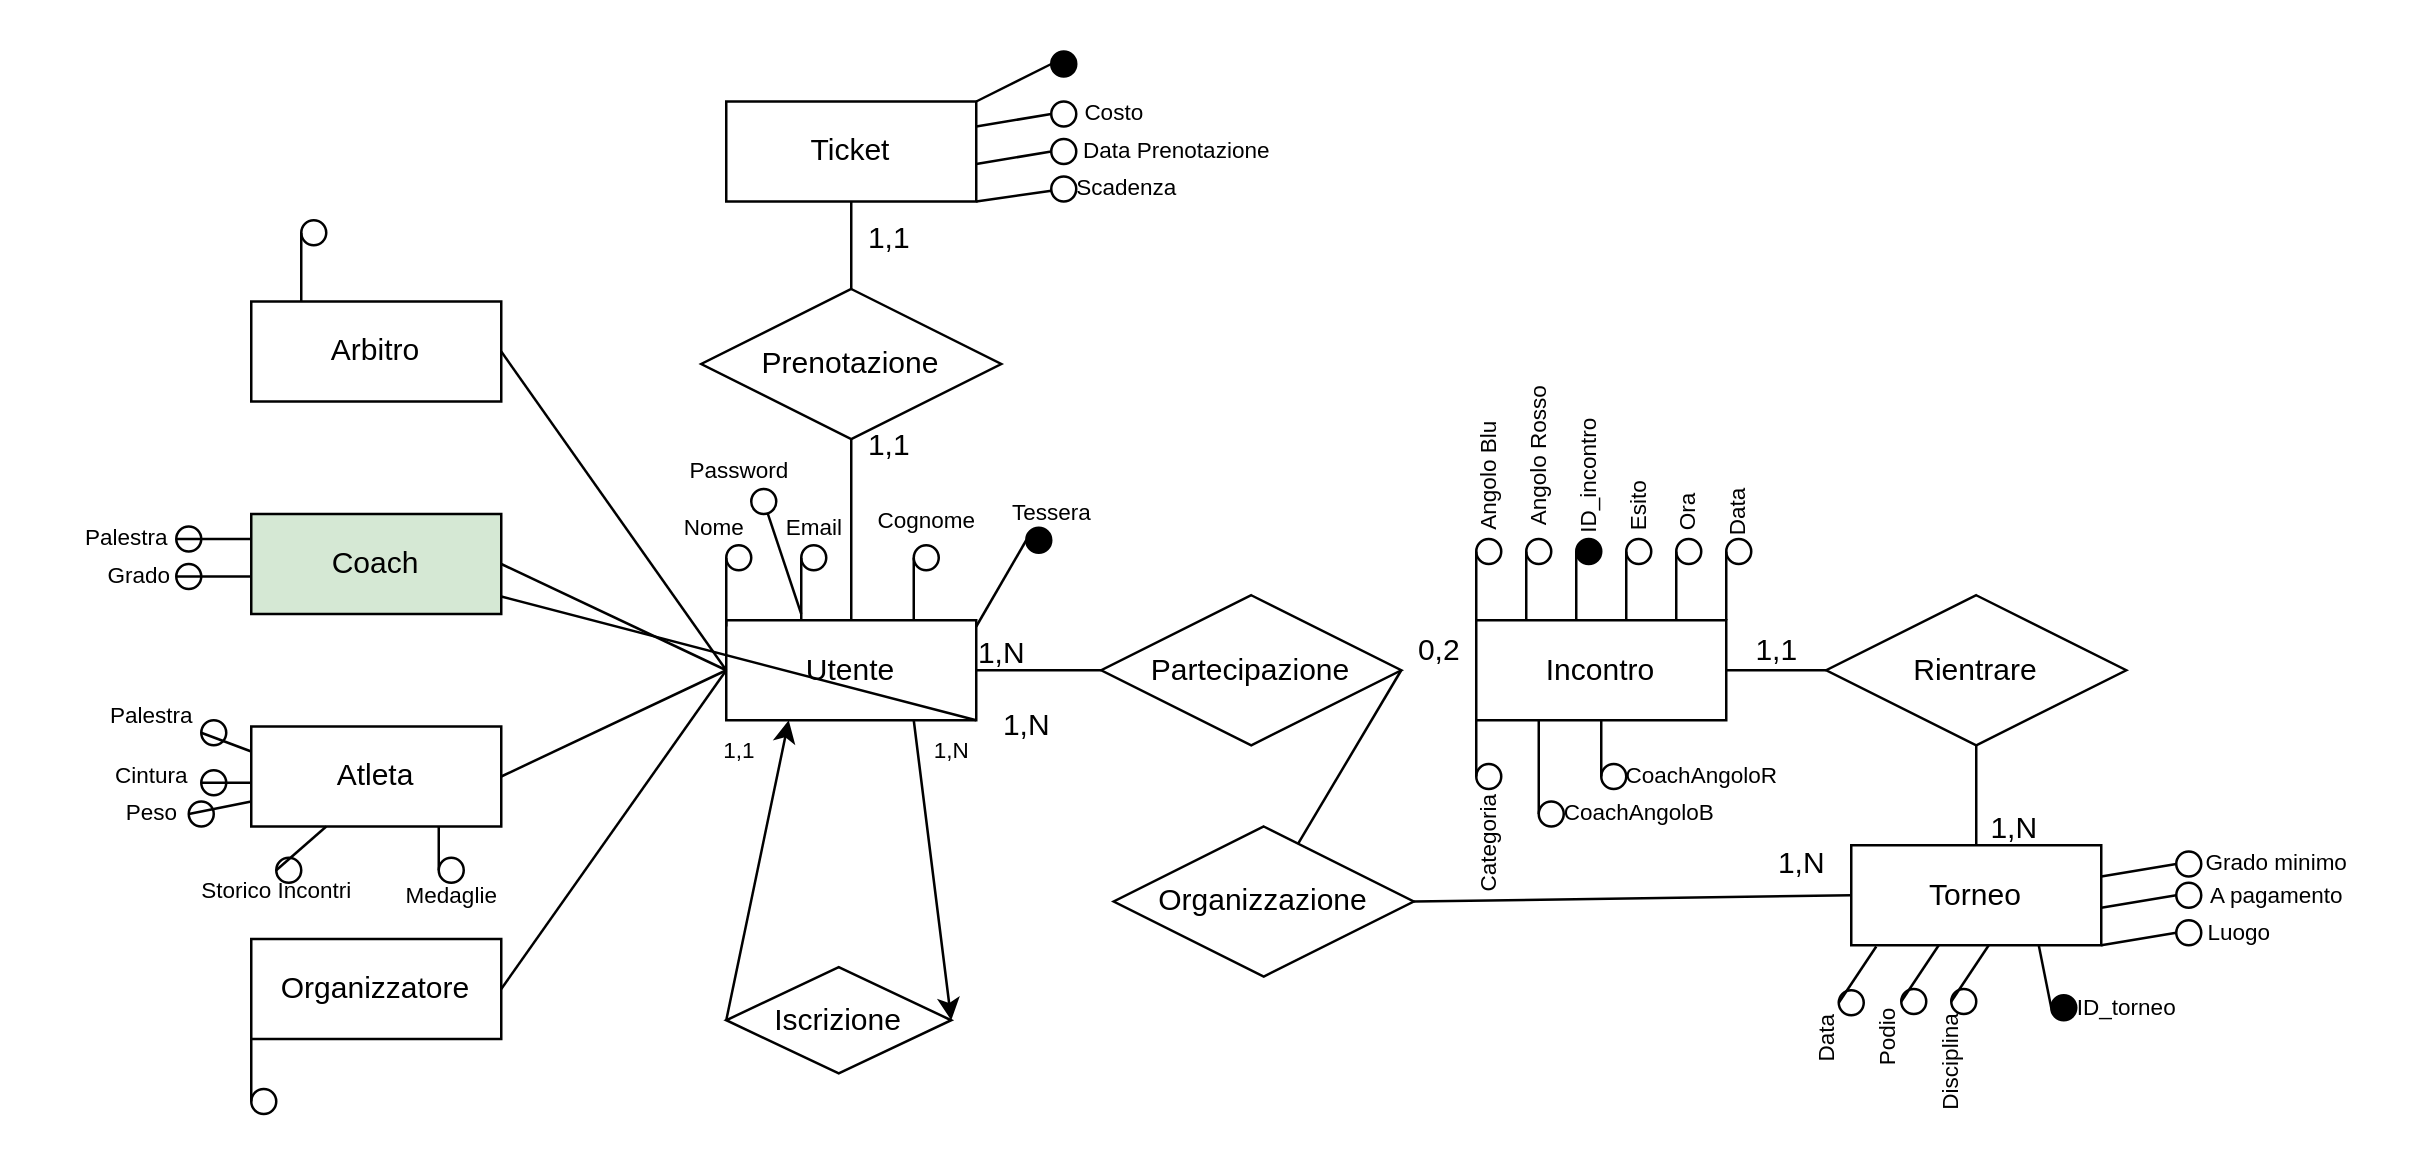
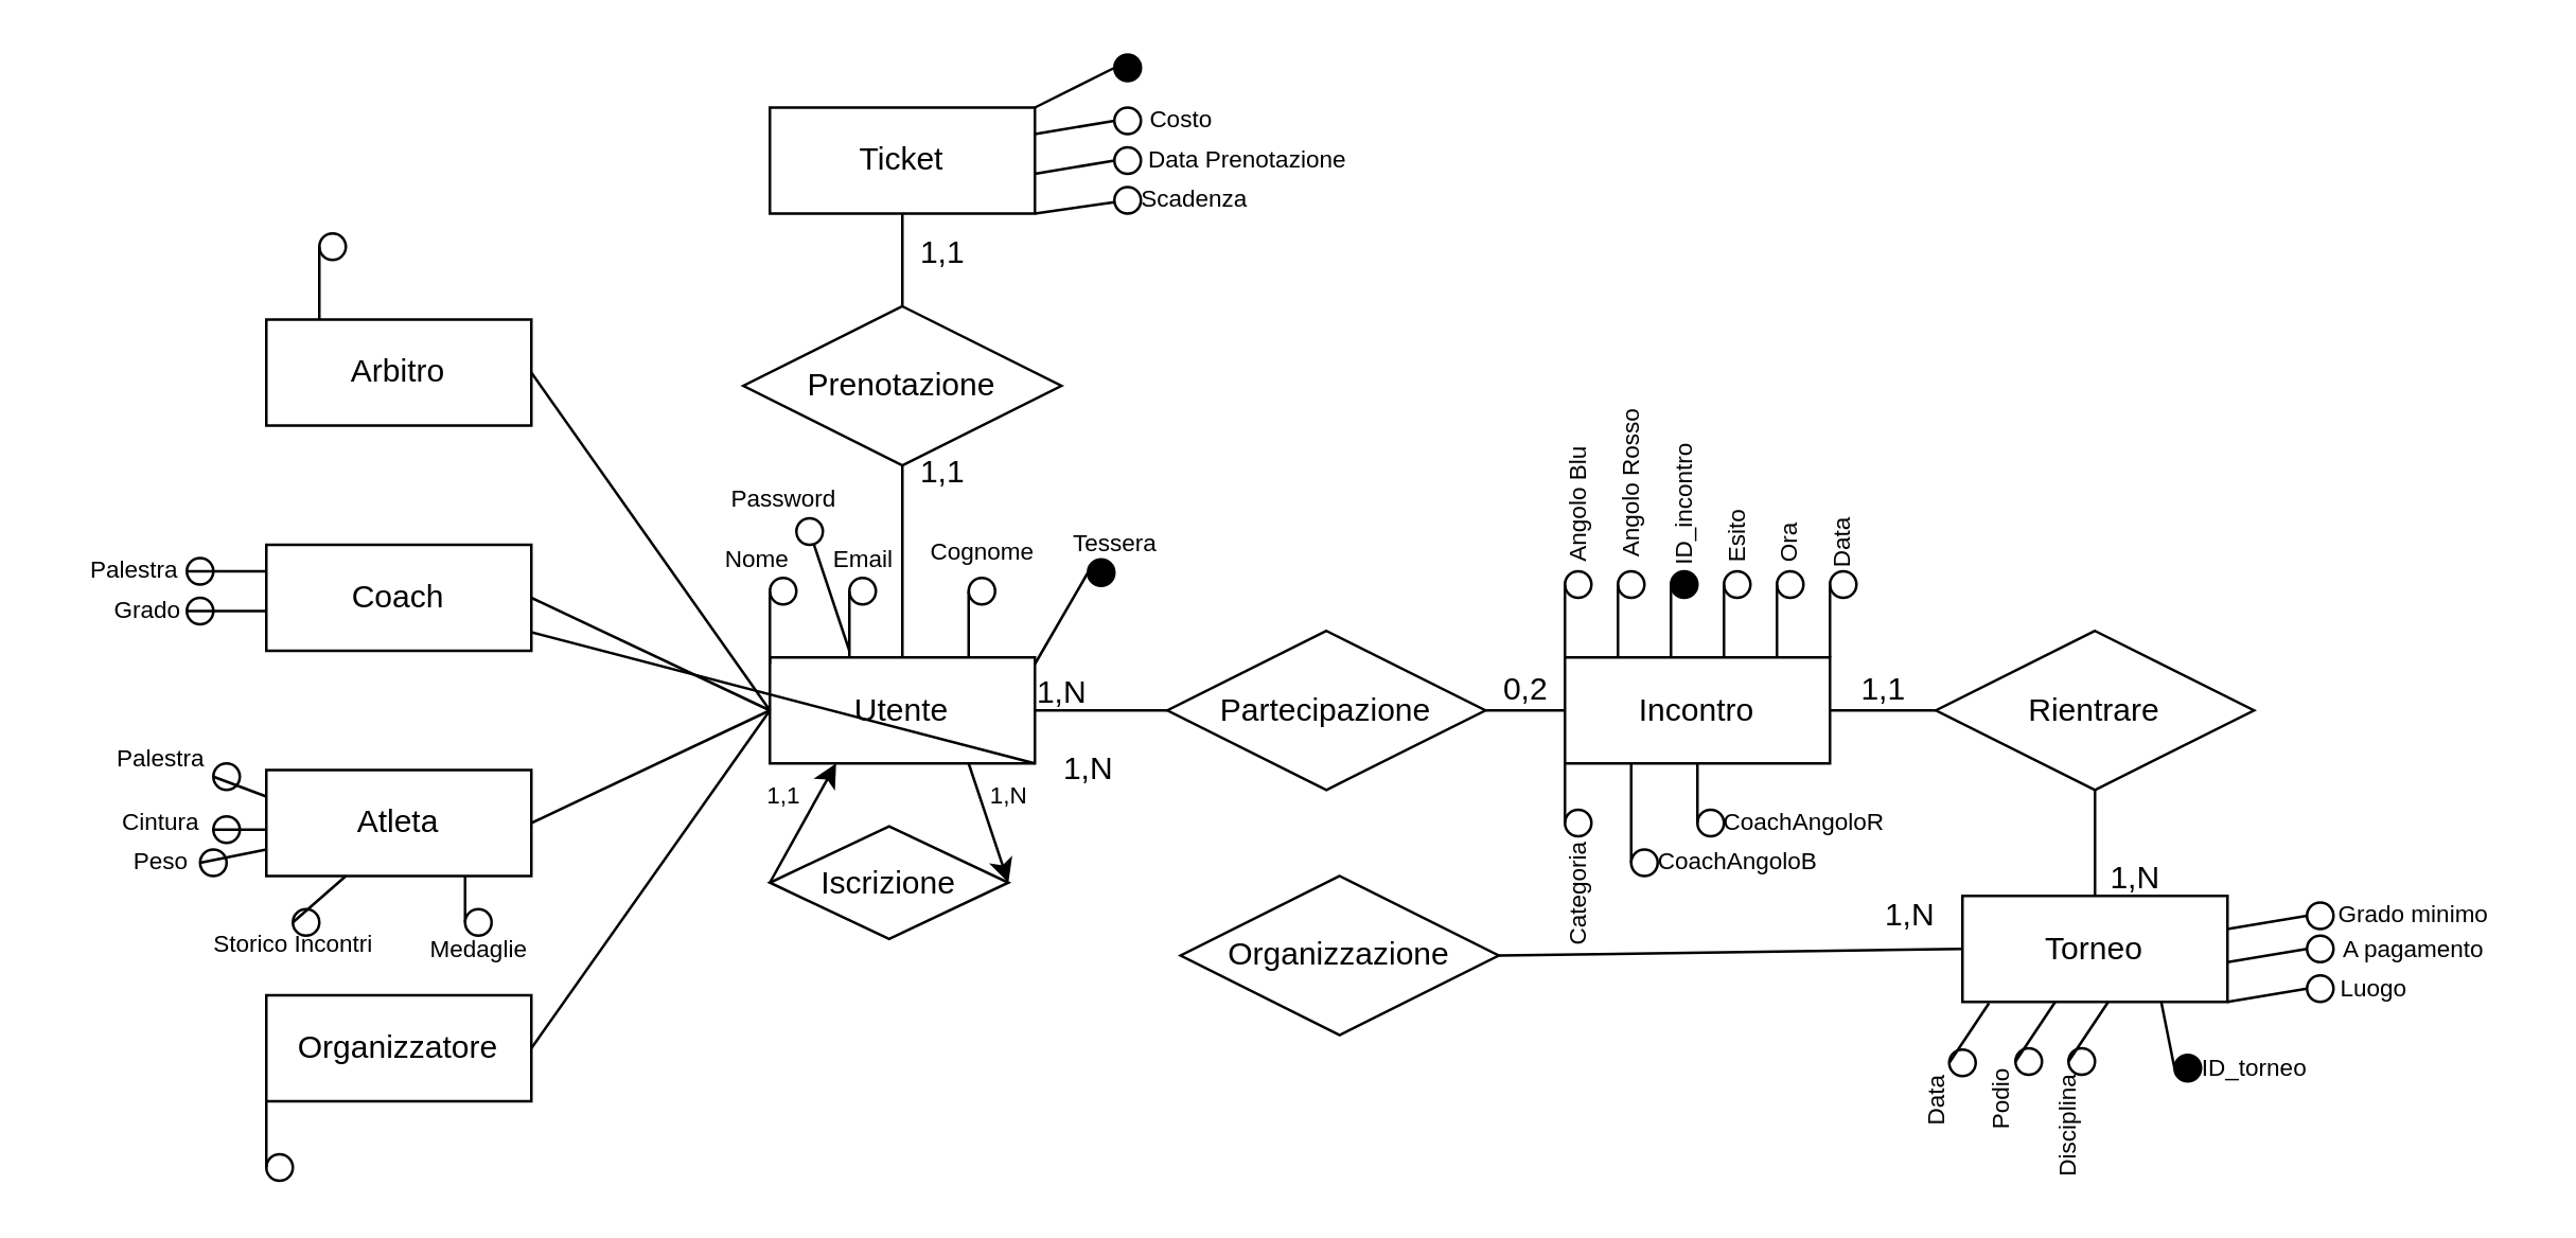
- <mxCell id="5" value="Coach" style="whiteSpace=wrap;html=1;align=center;labelBackgroundColor=none;fillColor=#d5e8d4;" parent="1" vertex="1"><mxGeometry x="100" y="205" width="100" height="40" as="geometry" /></mxCell>
+ <mxCell id="5" value="Coach" style="whiteSpace=wrap;html=1;align=center;labelBackgroundColor=none;" parent="1" vertex="1"><mxGeometry x="100" y="205" width="100" height="40" as="geometry" /></mxCell>
- <mxCell id="10" value="" style="endArrow=none;html=1;rounded=0;fontColor=default;labelBackgroundColor=none;exitX=1;exitY=0.5;exitDx=0;exitDy=0;" parent="1" source="9" target="30" edge="1"><mxGeometry relative="1" as="geometry"><mxPoint x="580" y="227.5" as="sourcePoint" /><mxPoint x="730" y="267.5" as="targetPoint" /></mxGeometry></mxCell>
+ <mxCell id="10" value="" style="endArrow=none;html=1;rounded=0;fontColor=default;entryX=0;entryY=0.5;entryDx=0;entryDy=0;labelBackgroundColor=none;exitX=1;exitY=0.5;exitDx=0;exitDy=0;" parent="1" source="9" target="3" edge="1"><mxGeometry relative="1" as="geometry"><mxPoint x="580" y="227.5" as="sourcePoint" /><mxPoint x="730" y="267.5" as="targetPoint" /></mxGeometry></mxCell>
- <mxCell id="35" value="Iscrizione" style="shape=rhombus;perimeter=rhombusPerimeter;whiteSpace=wrap;html=1;align=center;labelBackgroundColor=none;" parent="1" vertex="1"><mxGeometry x="290" y="386.25" width="90" height="42.5" as="geometry" /></mxCell>
+ <mxCell id="35" value="Iscrizione" style="shape=rhombus;perimeter=rhombusPerimeter;whiteSpace=wrap;html=1;align=center;labelBackgroundColor=none;" parent="1" vertex="1"><mxGeometry x="290" y="311.25" width="90" height="42.5" as="geometry" /></mxCell>
